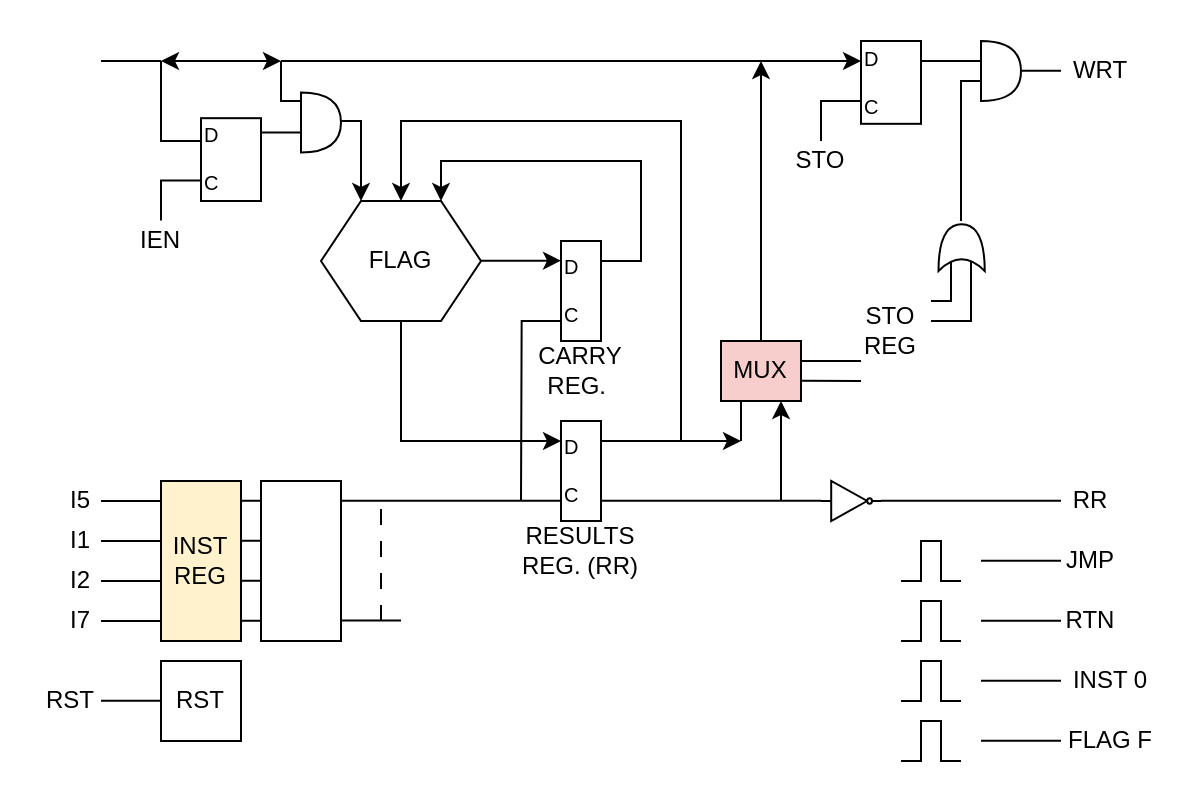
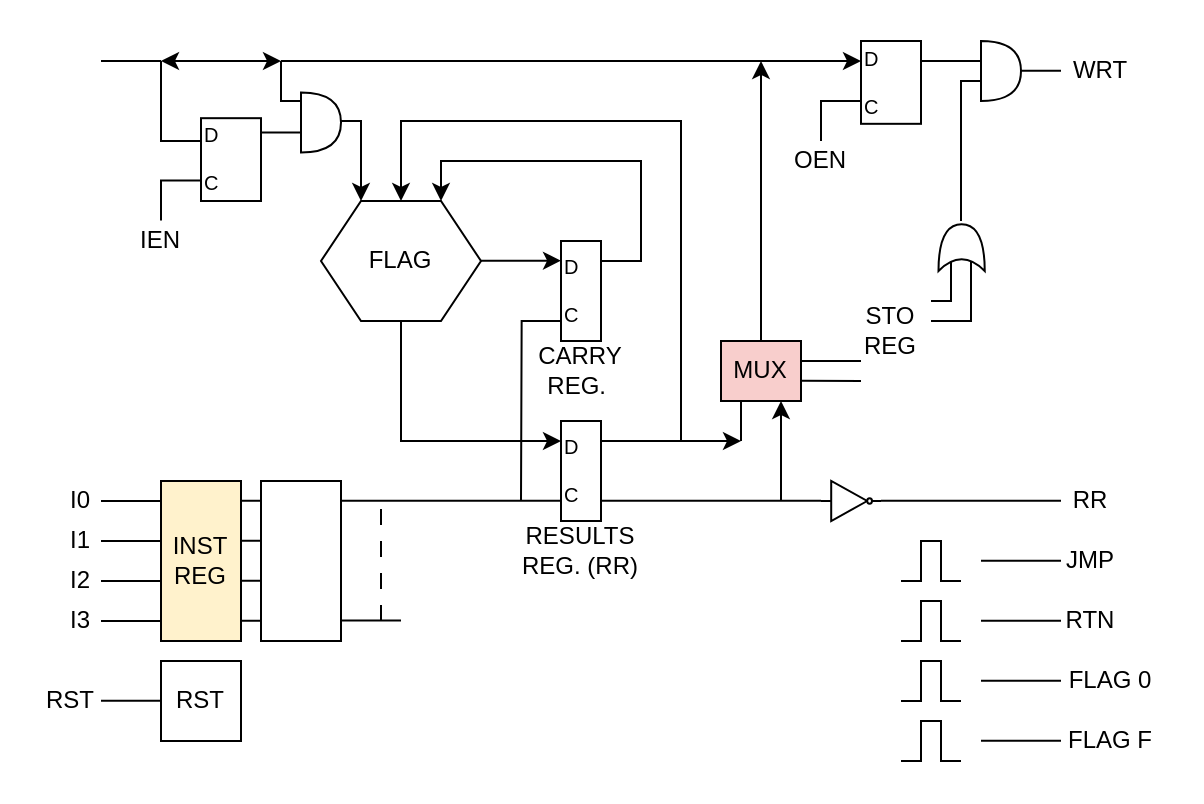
- <mxCell id="53" value="STO" style="text;html=1;align=center;verticalAlign=middle;whiteSpace=wrap;rounded=0;" vertex="1" parent="1"><mxGeometry x="390" y="70" width="40" height="20" as="geometry" /></mxCell>
+ <mxCell id="53" value="OEN" style="text;html=1;align=center;verticalAlign=middle;whiteSpace=wrap;rounded=0;" vertex="1" parent="1"><mxGeometry x="390" y="70" width="40" height="20" as="geometry" /></mxCell>
- <mxCell id="61" value="I5" style="text;html=1;align=center;verticalAlign=middle;whiteSpace=wrap;rounded=0;" vertex="1" parent="1"><mxGeometry x="30" y="240" width="20" height="20" as="geometry" /></mxCell>
+ <mxCell id="61" value="I0" style="text;html=1;align=center;verticalAlign=middle;whiteSpace=wrap;rounded=0;" vertex="1" parent="1"><mxGeometry x="30" y="240" width="20" height="20" as="geometry" /></mxCell>
- <mxCell id="64" value="I7" style="text;html=1;align=center;verticalAlign=middle;whiteSpace=wrap;rounded=0;" vertex="1" parent="1"><mxGeometry x="30" y="300" width="20" height="20" as="geometry" /></mxCell>
+ <mxCell id="64" value="I3" style="text;html=1;align=center;verticalAlign=middle;whiteSpace=wrap;rounded=0;" vertex="1" parent="1"><mxGeometry x="30" y="300" width="20" height="20" as="geometry" /></mxCell>
- <mxCell id="74" value="INST 0" style="text;html=1;align=center;verticalAlign=middle;whiteSpace=wrap;rounded=0;" vertex="1" parent="1"><mxGeometry x="530" y="330" width="50" height="20" as="geometry" /></mxCell>
+ <mxCell id="74" value="FLAG 0" style="text;html=1;align=center;verticalAlign=middle;whiteSpace=wrap;rounded=0;" vertex="1" parent="1"><mxGeometry x="530" y="330" width="50" height="20" as="geometry" /></mxCell>
